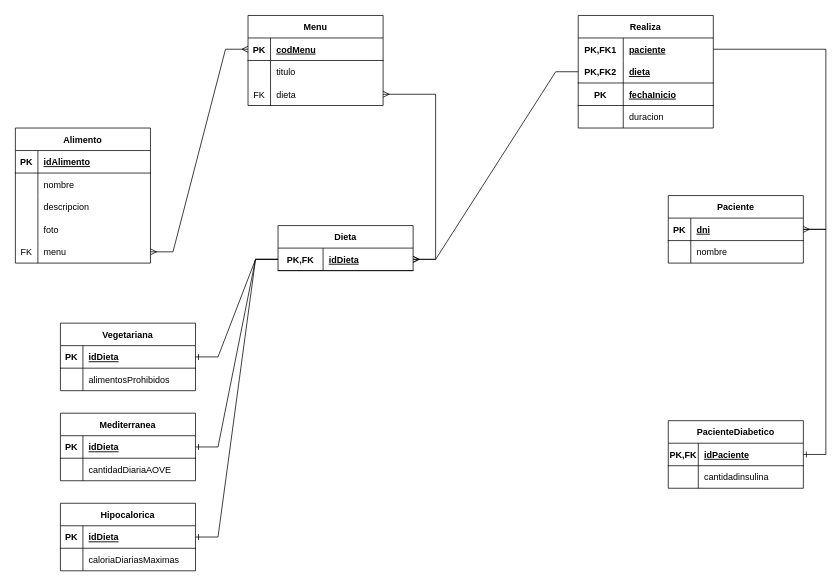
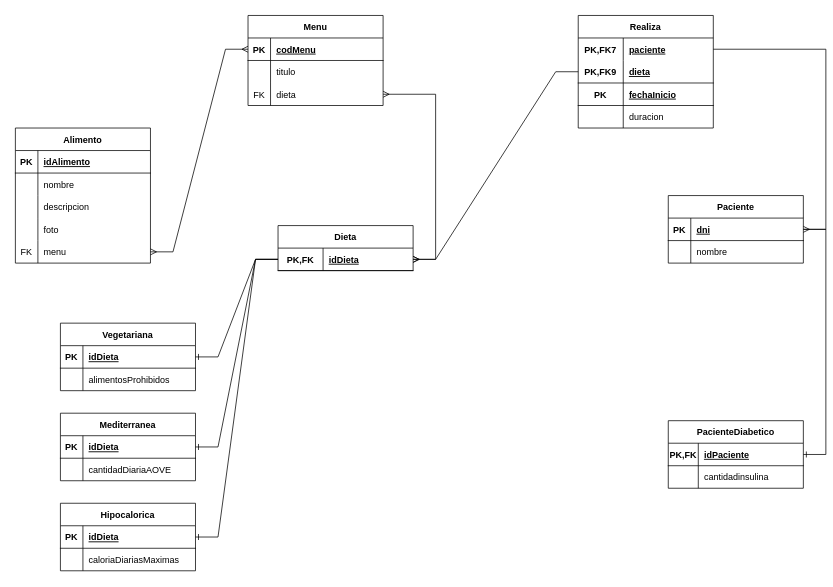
- <mxCell id="62" value="PK,FK1" style="shape=partialRectangle;connectable=0;fillColor=none;top=0;left=0;bottom=0;right=0;fontStyle=1;overflow=hidden;" vertex="1" parent="61"><mxGeometry width="60" height="30" as="geometry"><mxRectangle width="60" height="30" as="alternateBounds" /></mxGeometry></mxCell>
+ <mxCell id="62" value="PK,FK7" style="shape=partialRectangle;connectable=0;fillColor=none;top=0;left=0;bottom=0;right=0;fontStyle=1;overflow=hidden;" vertex="1" parent="61"><mxGeometry width="60" height="30" as="geometry"><mxRectangle width="60" height="30" as="alternateBounds" /></mxGeometry></mxCell>
- <mxCell id="65" value="PK,FK2" style="shape=partialRectangle;connectable=0;fillColor=none;top=0;left=0;bottom=0;right=0;fontStyle=1;overflow=hidden;" vertex="1" parent="64"><mxGeometry width="60" height="30" as="geometry"><mxRectangle width="60" height="30" as="alternateBounds" /></mxGeometry></mxCell>
+ <mxCell id="65" value="PK,FK9" style="shape=partialRectangle;connectable=0;fillColor=none;top=0;left=0;bottom=0;right=0;fontStyle=1;overflow=hidden;" vertex="1" parent="64"><mxGeometry width="60" height="30" as="geometry"><mxRectangle width="60" height="30" as="alternateBounds" /></mxGeometry></mxCell>
